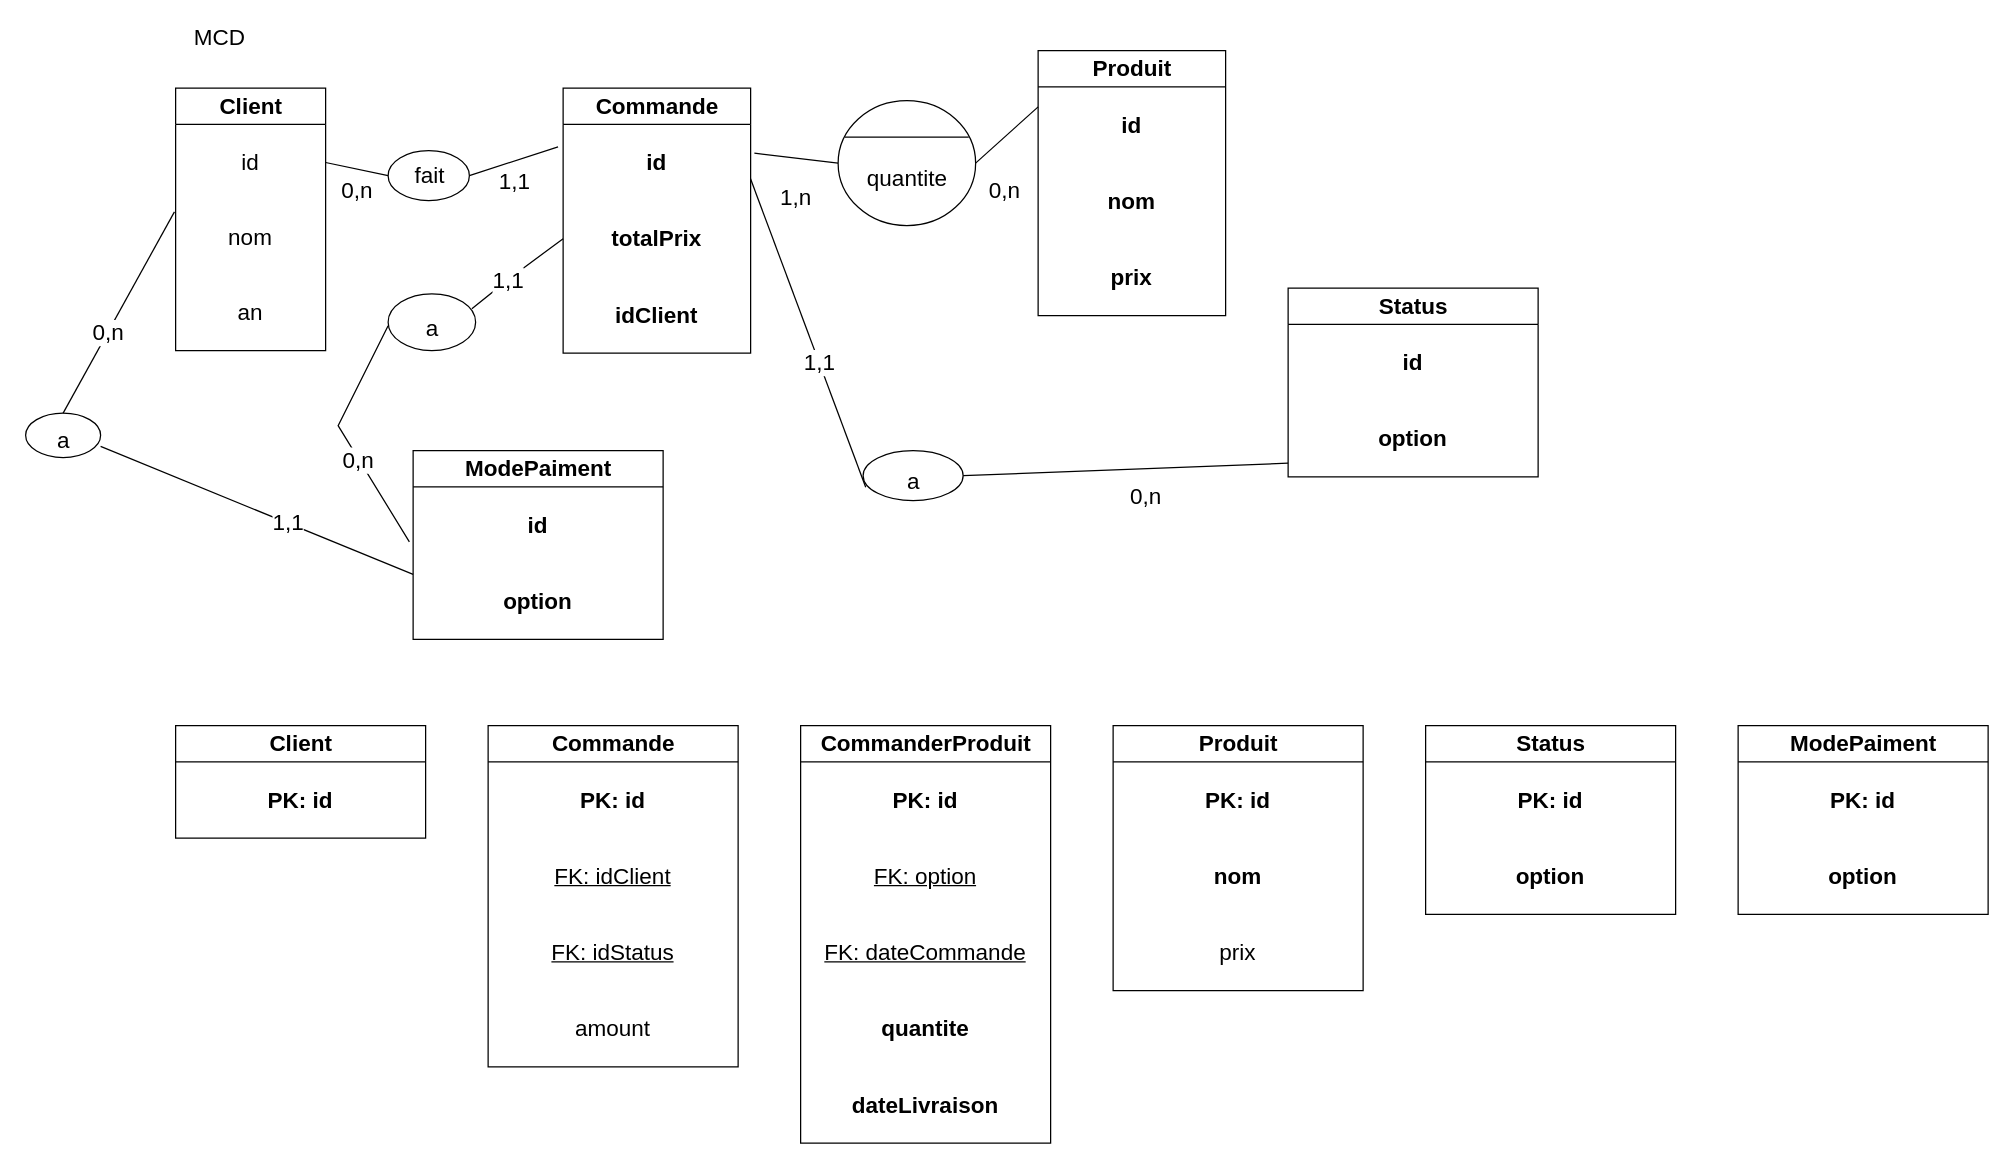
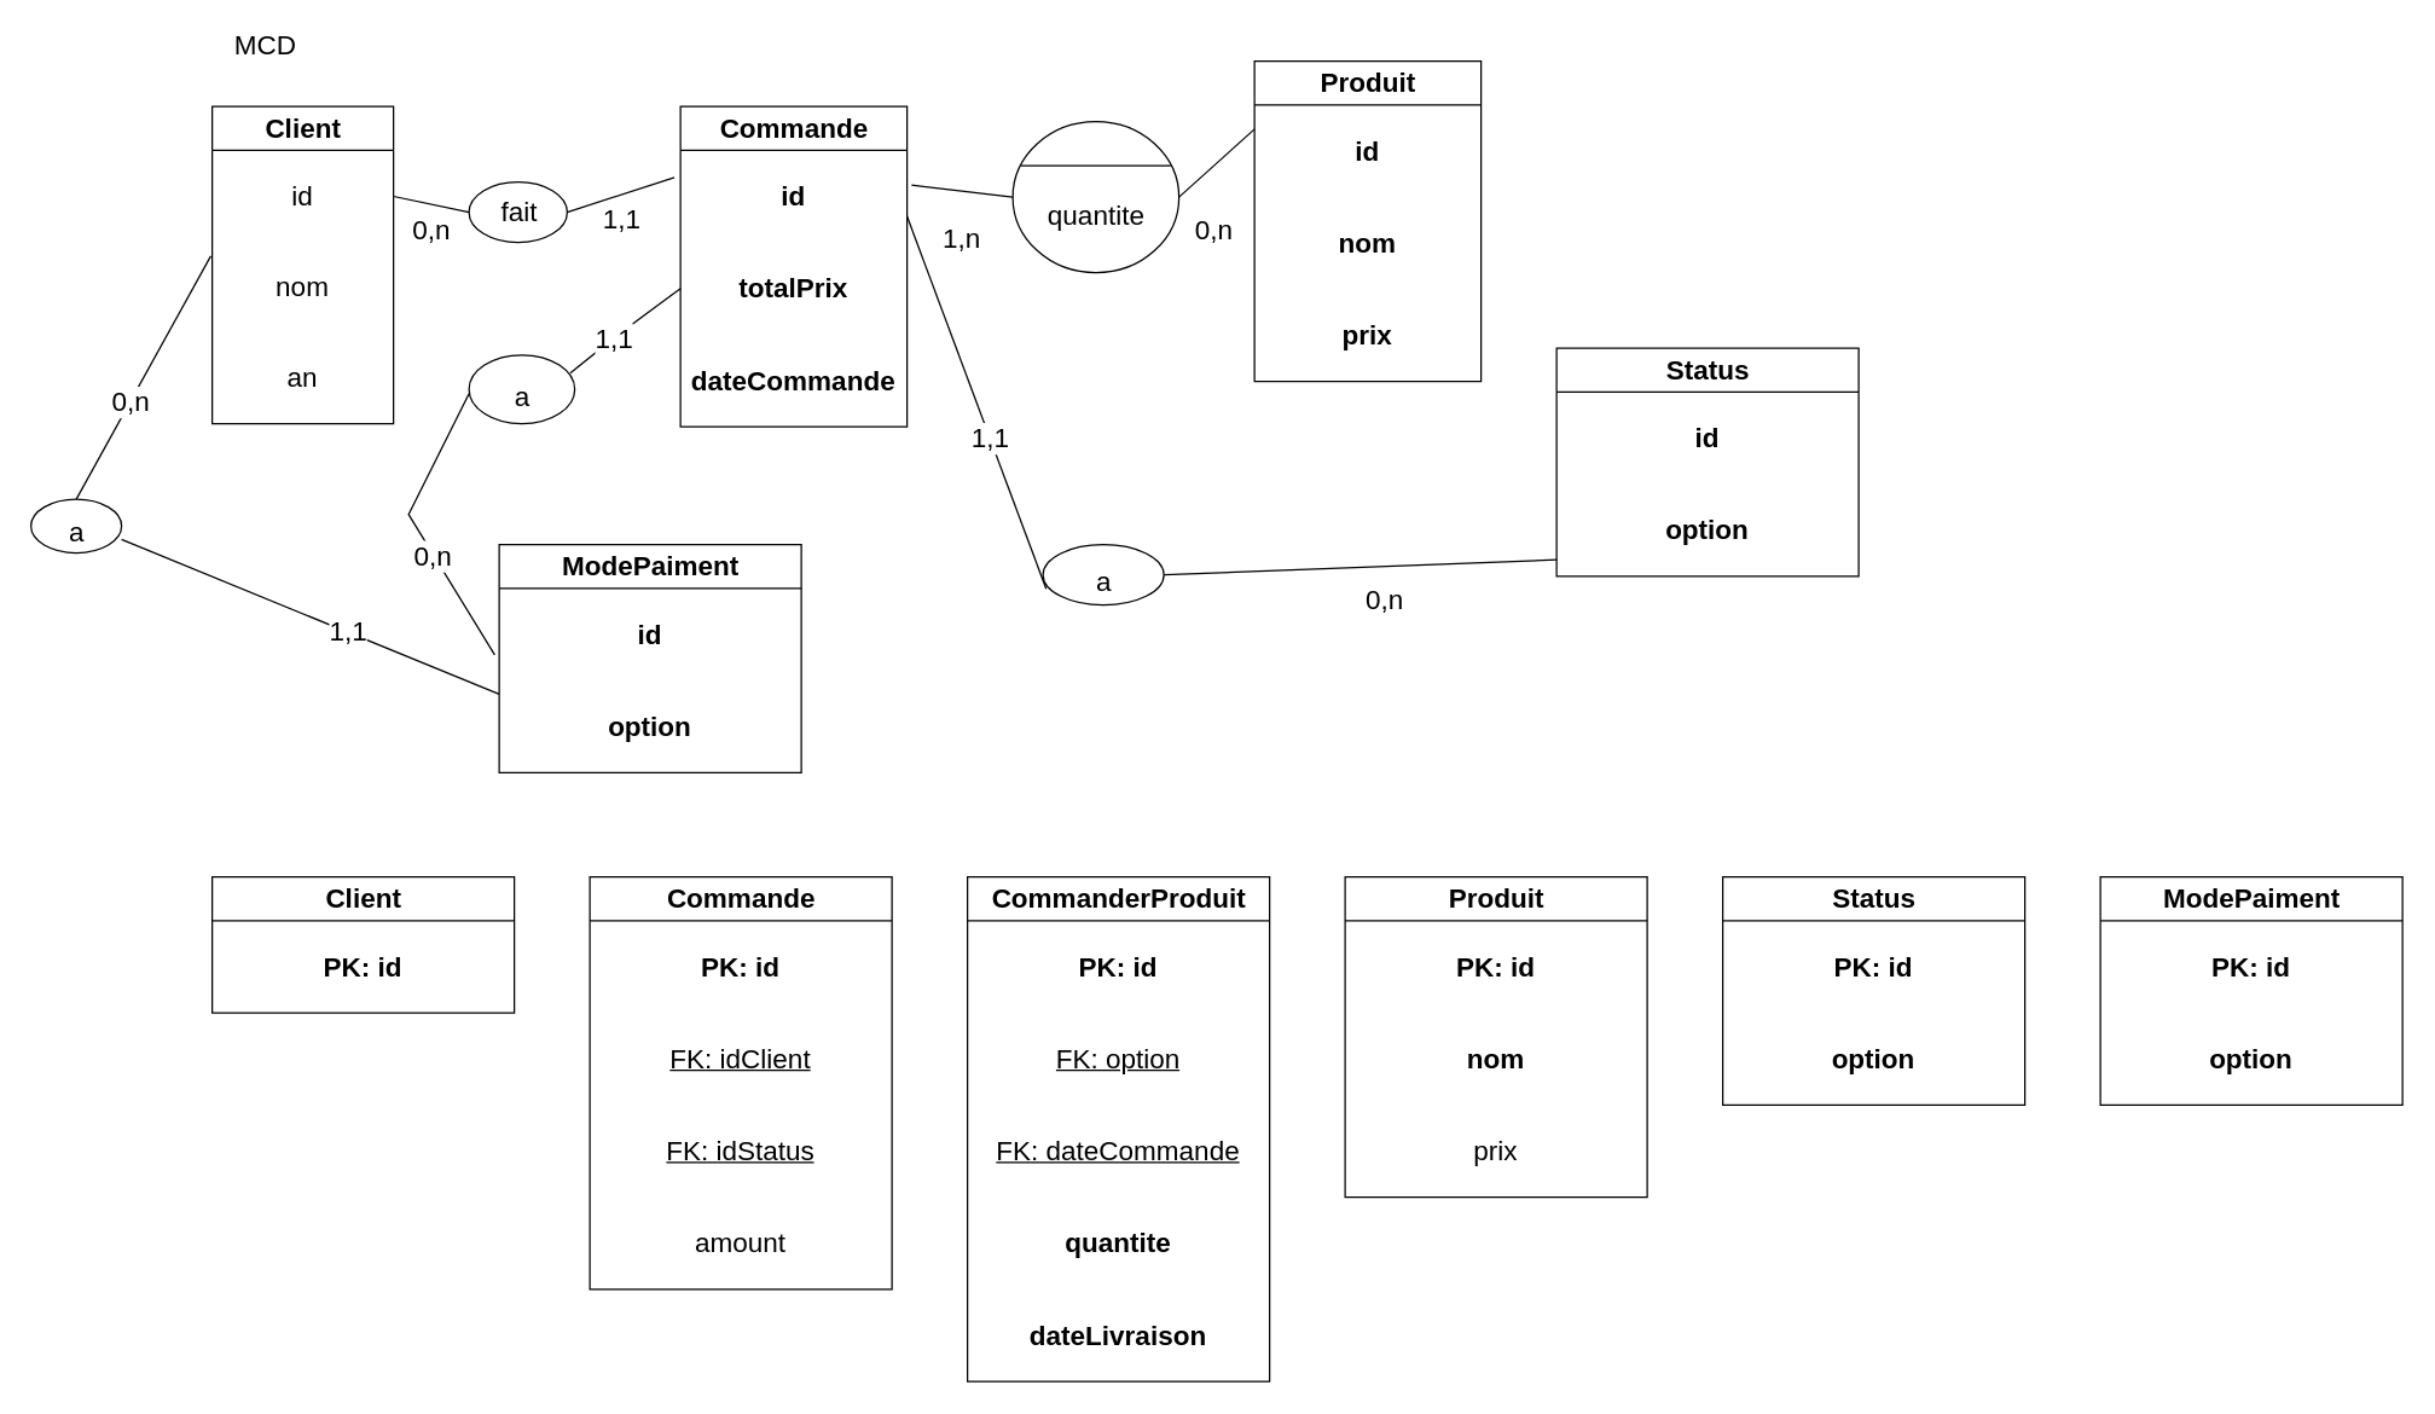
- <mxCell id="10" value="&lt;b&gt;idClient&lt;/b&gt;" style="text;html=1;strokeColor=none;fillColor=none;align=center;verticalAlign=middle;spacingLeft=4;spacingRight=4;overflow=hidden;rotatable=0;points=[[0,0.5],[1,0.5]];portConstraint=eastwest;fontSize=18;" vertex="1" parent="7"><mxGeometry y="151" width="150" height="61" as="geometry" /></mxCell>
+ <mxCell id="10" value="&lt;b&gt;dateCommande&lt;/b&gt;" style="text;html=1;strokeColor=none;fillColor=none;align=center;verticalAlign=middle;spacingLeft=4;spacingRight=4;overflow=hidden;rotatable=0;points=[[0,0.5],[1,0.5]];portConstraint=eastwest;fontSize=18;" vertex="1" parent="7"><mxGeometry y="151" width="150" height="61" as="geometry" /></mxCell>
